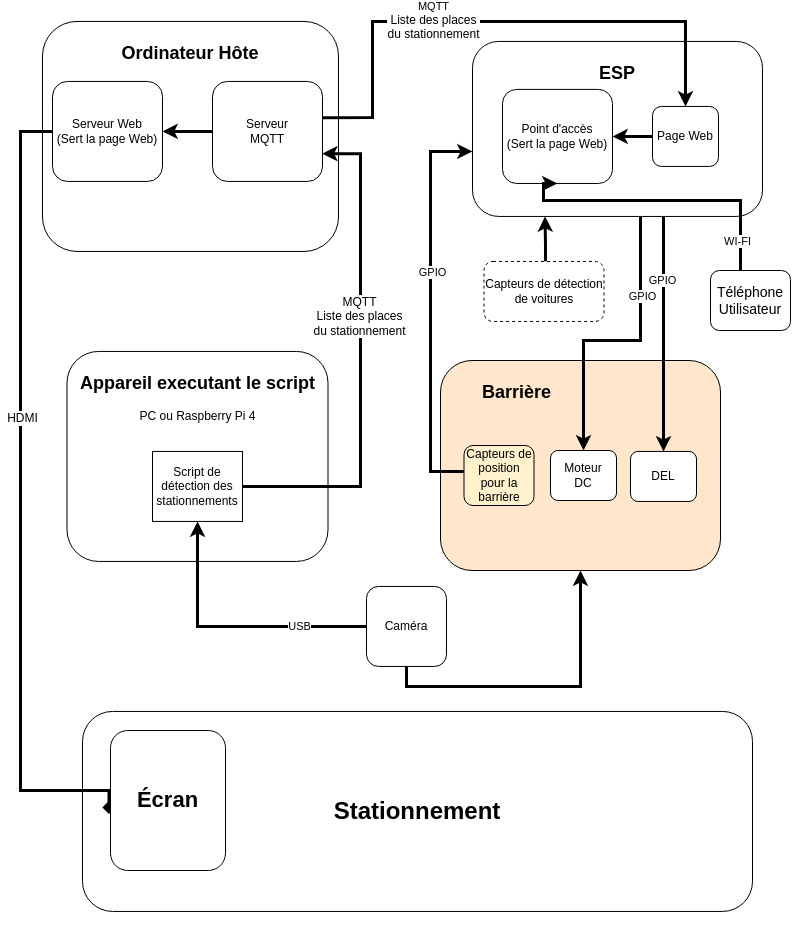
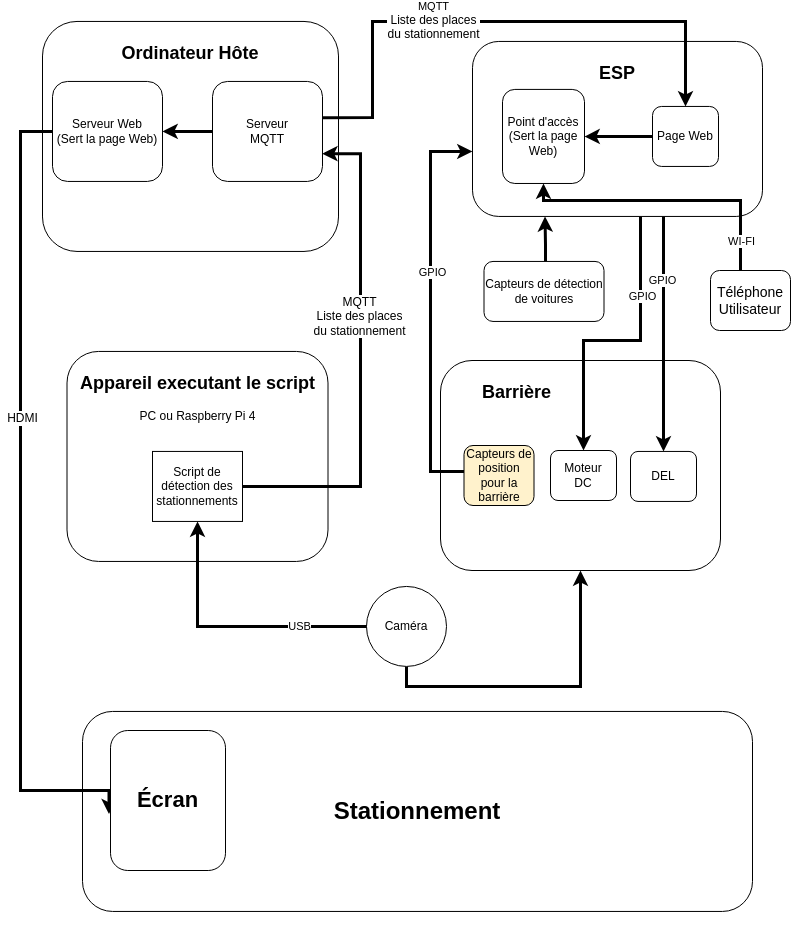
- <mxCell id="17" value="Point d'accès&lt;br&gt;(Sert la page Web)" style="rounded=1;whiteSpace=wrap;html=1;" parent="1" vertex="1"><mxGeometry x="502" y="88.91" width="110" height="94.06" as="geometry" /></mxCell>
+ <mxCell id="17" value="Point d'accès&lt;br&gt;(Sert la page Web)" style="rounded=1;whiteSpace=wrap;html=1;" parent="1" vertex="1"><mxGeometry x="502" y="88.91" width="82" height="94.06" as="geometry" /></mxCell>
- <mxCell id="30" value="Capteurs de détection de voitures" style="rounded=1;whiteSpace=wrap;html=1;dashed=1;" parent="1" vertex="1"><mxGeometry x="483.5" y="260.94" width="120" height="60" as="geometry" /></mxCell>
+ <mxCell id="30" value="Capteurs de détection de voitures" style="rounded=1;whiteSpace=wrap;html=1;" parent="1" vertex="1"><mxGeometry x="483.5" y="260.94" width="120" height="60" as="geometry" /></mxCell>
- <mxCell id="3" value="&lt;blockquote style=&quot;margin: 0 0 0 40px; border: none; padding: 0px;&quot;&gt;&lt;h2&gt;Barrière&lt;/h2&gt;&lt;/blockquote&gt;" style="rounded=1;whiteSpace=wrap;html=1;verticalAlign=top;align=left;fillColor=#ffe6cc;" parent="1" vertex="1"><mxGeometry x="440" y="360" width="280" height="210" as="geometry" /></mxCell>
+ <mxCell id="3" value="&lt;blockquote style=&quot;margin: 0 0 0 40px; border: none; padding: 0px;&quot;&gt;&lt;h2&gt;Barrière&lt;/h2&gt;&lt;/blockquote&gt;" style="rounded=1;whiteSpace=wrap;html=1;verticalAlign=top;align=left;" parent="1" vertex="1"><mxGeometry x="440" y="360" width="280" height="210" as="geometry" /></mxCell>
- <mxCell id="5" value="Caméra" style="rounded=1;whiteSpace=wrap;html=1;" parent="1" vertex="1"><mxGeometry x="366" y="585.94" width="80" height="80" as="geometry" /></mxCell>
+ <mxCell id="5" value="Caméra" style="ellipse;whiteSpace=wrap;html=1;" parent="1" vertex="1"><mxGeometry x="366" y="585.94" width="80" height="80" as="geometry" /></mxCell>
- <mxCell id="9" style="edgeStyle=orthogonalEdgeStyle;rounded=0;orthogonalLoop=1;jettySize=auto;html=1;entryX=-0.013;entryY=0.597;entryDx=0;entryDy=0;entryPerimeter=0;strokeWidth=3;endArrow=diamond;" parent="1" source="11" target="38" edge="1"><mxGeometry relative="1" as="geometry"><Array as="points"><mxPoint x="20" y="131" /><mxPoint x="20" y="790" /></Array></mxGeometry></mxCell>
+ <mxCell id="9" style="edgeStyle=orthogonalEdgeStyle;rounded=0;orthogonalLoop=1;jettySize=auto;html=1;entryX=-0.013;entryY=0.597;entryDx=0;entryDy=0;entryPerimeter=0;strokeWidth=3;" parent="1" source="11" target="38" edge="1"><mxGeometry relative="1" as="geometry"><Array as="points"><mxPoint x="20" y="131" /><mxPoint x="20" y="790" /></Array></mxGeometry></mxCell>
